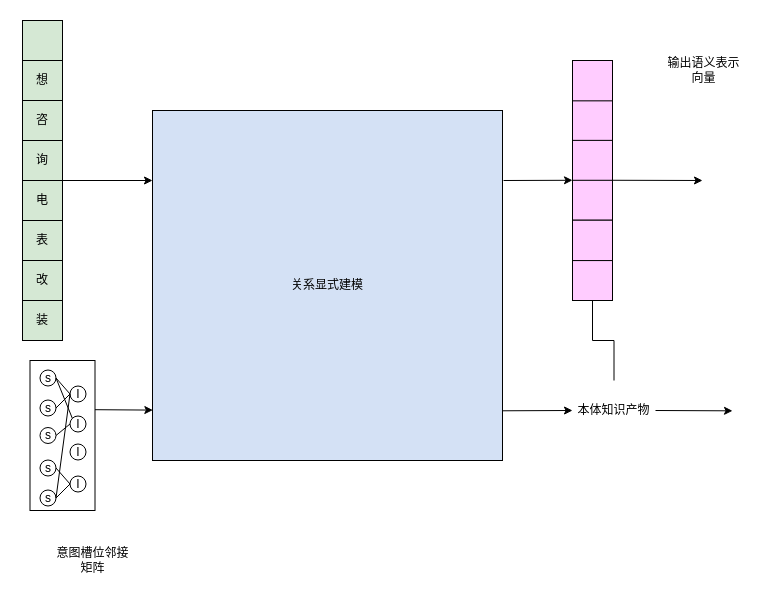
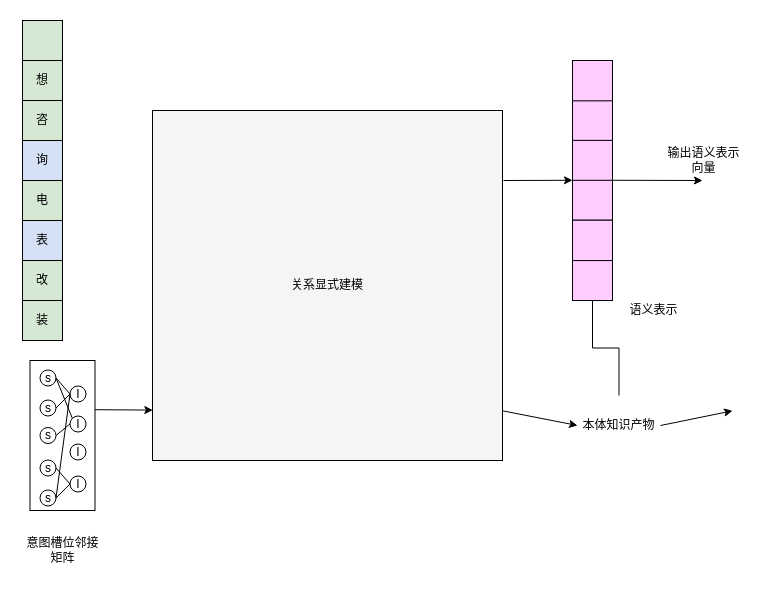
- <mxCell id="26" value="输出语义表示向量" style="rounded=0;whiteSpace=wrap;html=1;strokeColor=none;fillColor=none;" vertex="1" parent="1"><mxGeometry x="662" y="40" width="83" height="60" as="geometry" /></mxCell>
+ <mxCell id="26" value="输出语义表示向量" style="rounded=0;whiteSpace=wrap;html=1;strokeColor=none;fillColor=none;" vertex="1" parent="1"><mxGeometry x="662" y="130" width="83" height="60" as="geometry" /></mxCell>
- <mxCell id="6" value="询" style="rounded=0;whiteSpace=wrap;html=1;container=0;fillColor=#D5E8D4;" vertex="1" parent="2"><mxGeometry y="120.0" width="40" height="40.0" as="geometry" /></mxCell>
+ <mxCell id="6" value="询" style="rounded=0;whiteSpace=wrap;html=1;container=0;fillColor=#d4e1f5;" vertex="1" parent="2"><mxGeometry y="120.0" width="40" height="40.0" as="geometry" /></mxCell>
- <mxCell id="24" style="edgeStyle=none;rounded=0;orthogonalLoop=1;jettySize=auto;html=1;exitX=1;exitY=1;exitDx=0;exitDy=0;entryX=0;entryY=0.2;entryDx=0;entryDy=0;entryPerimeter=0;" edge="1" parent="1" source="6" target="23"><mxGeometry relative="1" as="geometry" /></mxCell>
- <mxCell id="8" value="表" style="rounded=0;whiteSpace=wrap;html=1;container=0;fillColor=#D5E8D4;" vertex="1" parent="2"><mxGeometry y="200.001" width="40" height="40.0" as="geometry" /></mxCell>
+ <mxCell id="8" value="表" style="rounded=0;whiteSpace=wrap;html=1;container=0;fillColor=#d4e1f5;" vertex="1" parent="2"><mxGeometry y="200.001" width="40" height="40.0" as="geometry" /></mxCell>
- <mxCell id="23" value="关系显式建模" style="whiteSpace=wrap;html=1;aspect=fixed;fillColor=#D4E1F5;rounded=0;" vertex="1" parent="1"><mxGeometry x="152" y="110" width="350" height="350" as="geometry" /></mxCell>
+ <mxCell id="23" value="关系显式建模" style="whiteSpace=wrap;html=1;aspect=fixed;fillColor=#f5f5f5;rounded=0;" vertex="1" parent="1"><mxGeometry x="152" y="110" width="350" height="350" as="geometry" /></mxCell>
+ <mxCell id="27" value="语义表示" style="rounded=0;whiteSpace=wrap;html=1;strokeColor=none;fillColor=none;" vertex="1" parent="1"><mxGeometry x="612" y="280" width="83" height="60" as="geometry" /></mxCell>
- <mxCell id="29" value="本体知识产物" style="rounded=0;whiteSpace=wrap;html=1;strokeColor=none;fillColor=none;" vertex="1" parent="1"><mxGeometry x="572" y="380" width="83" height="60" as="geometry" /></mxCell>
+ <mxCell id="29" value="本体知识产物" style="rounded=0;whiteSpace=wrap;html=1;strokeColor=none;fillColor=none;" vertex="1" parent="1"><mxGeometry x="577" y="395" width="83" height="60" as="geometry" /></mxCell>
- <mxCell id="30" value="意图槽位邻接矩阵" style="rounded=0;whiteSpace=wrap;html=1;strokeColor=none;fillColor=none;" vertex="1" parent="1"><mxGeometry x="50.5" y="530" width="83" height="60" as="geometry" /></mxCell>
+ <mxCell id="30" value="意图槽位邻接矩阵" style="rounded=0;whiteSpace=wrap;html=1;strokeColor=none;fillColor=none;" vertex="1" parent="1"><mxGeometry x="20.5" y="520" width="83" height="60" as="geometry" /></mxCell>
